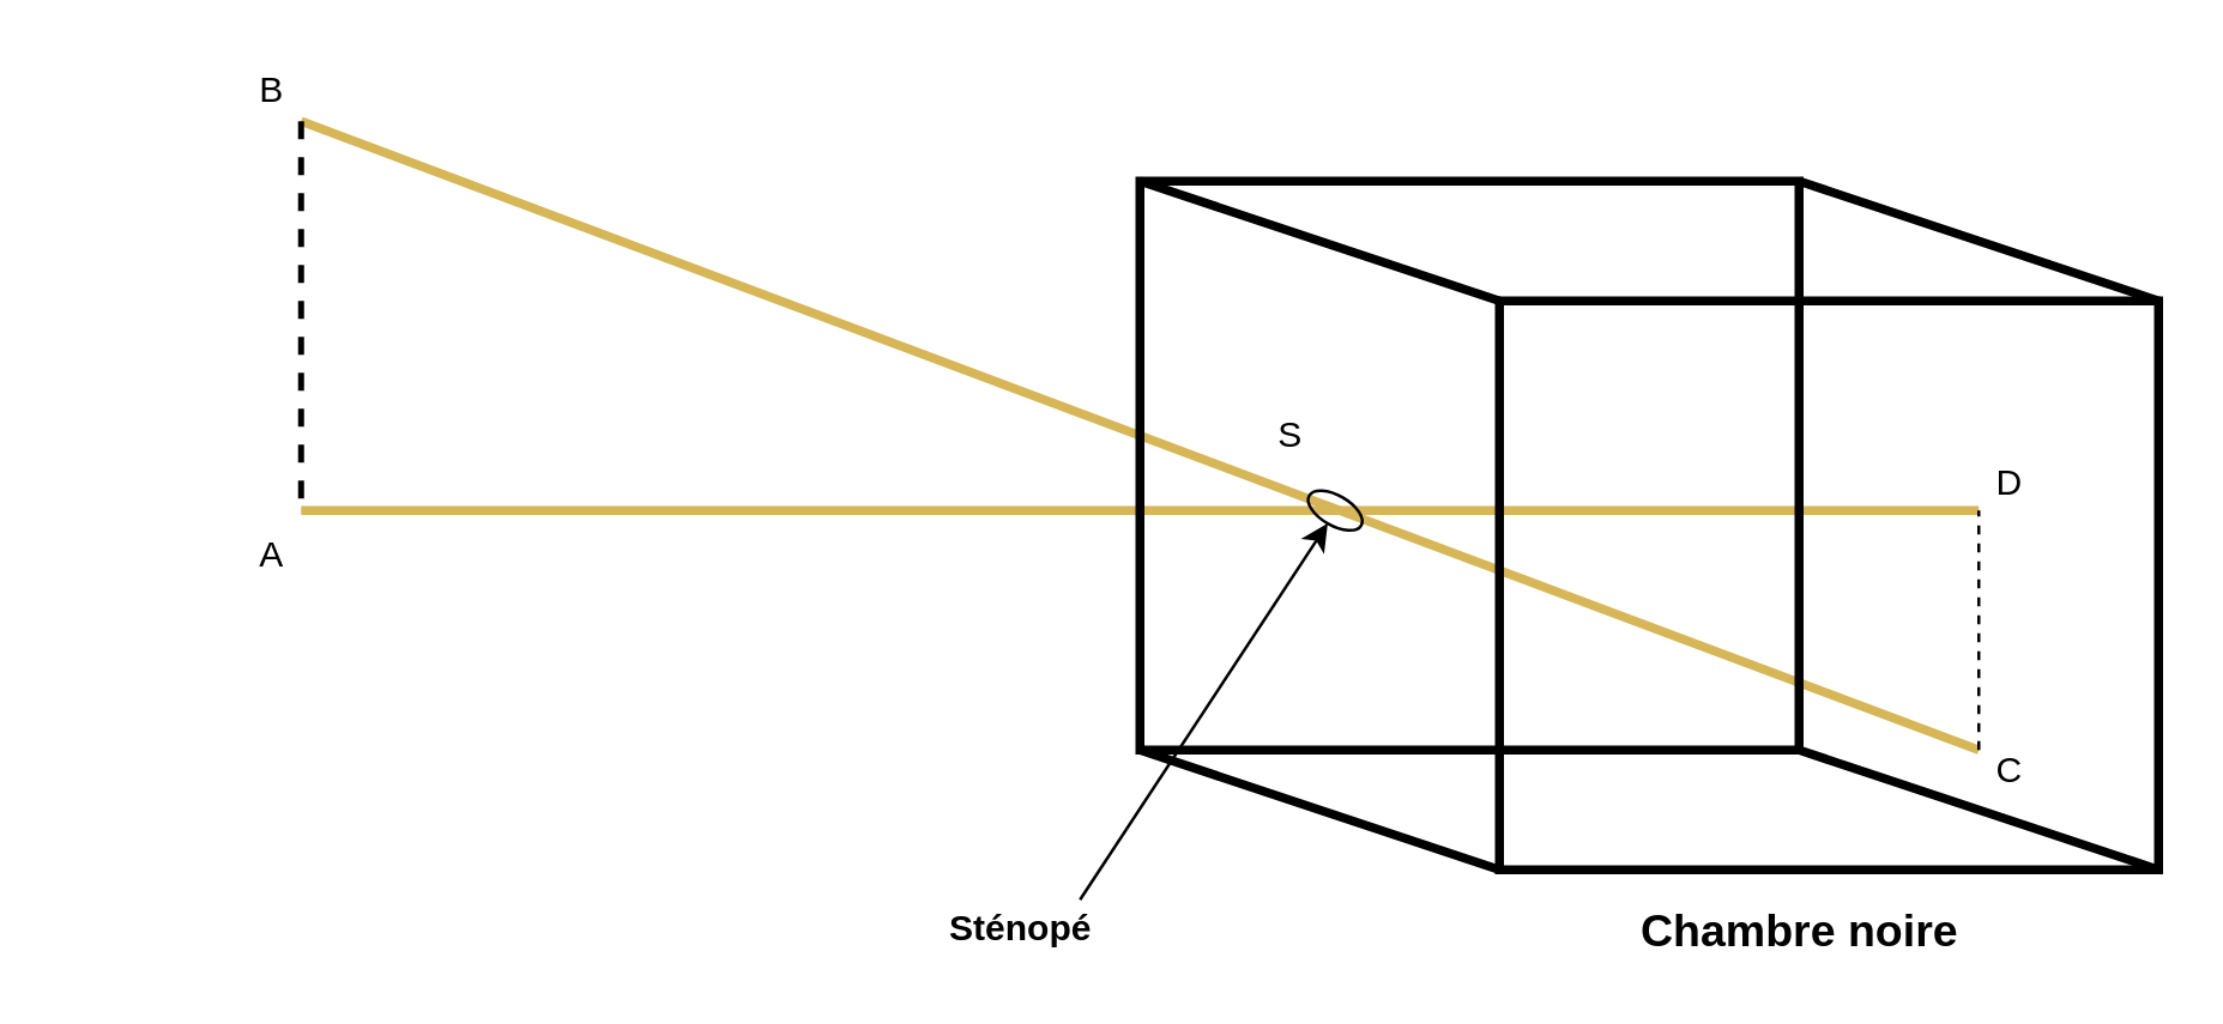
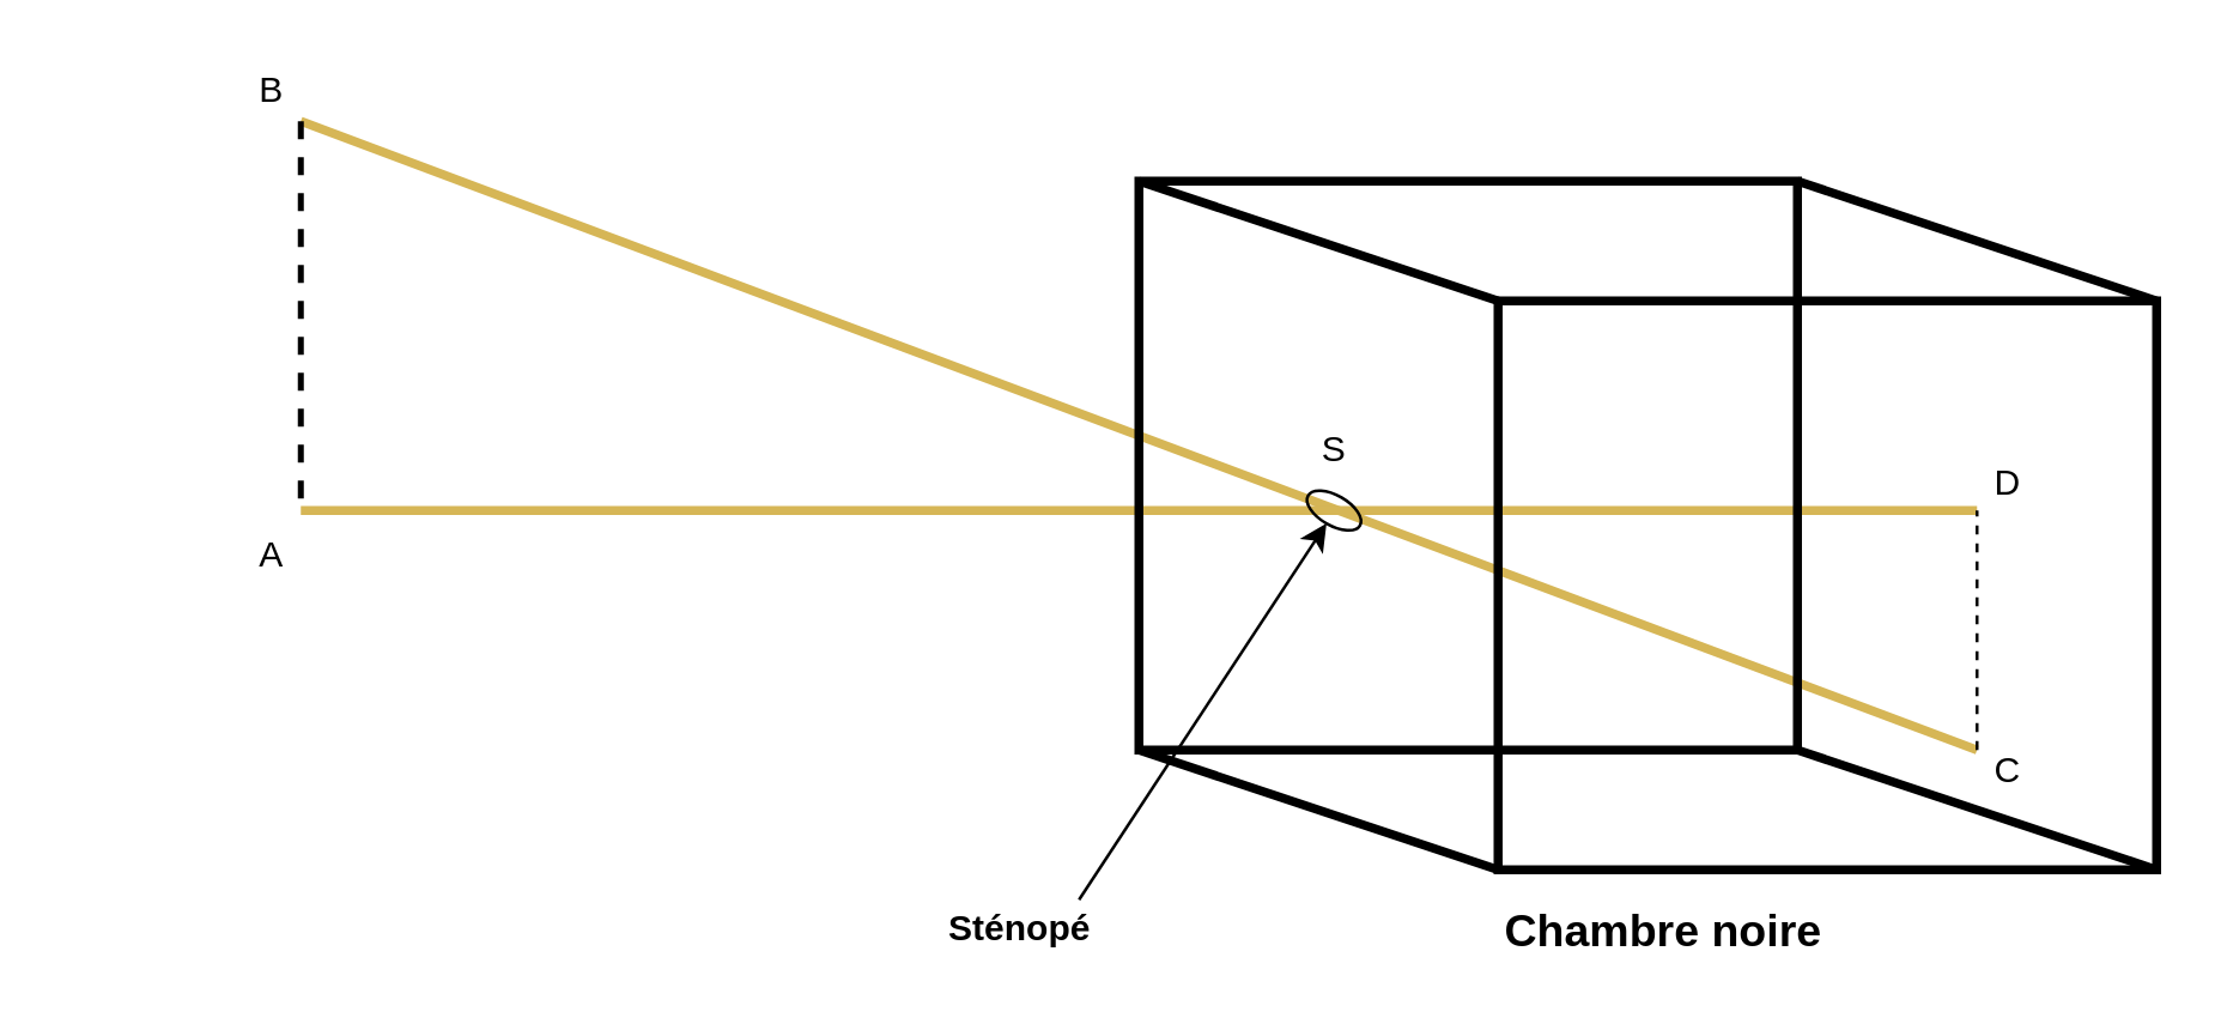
- <mxCell id="22" value="S" style="text;html=1;resizable=0;autosize=1;align=center;verticalAlign=middle;points=[];fillColor=none;strokeColor=none;rounded=0;fontSize=12;" vertex="1" parent="1"><mxGeometry x="420.17" y="135" width="20" height="20" as="geometry" /></mxCell>
+ <mxCell id="22" value="S" style="text;html=1;resizable=0;autosize=1;align=center;verticalAlign=middle;points=[];fillColor=none;strokeColor=none;rounded=0;fontSize=12;" vertex="1" parent="1"><mxGeometry x="435.17" y="140" width="20" height="20" as="geometry" /></mxCell>
- <mxCell id="17" value="Chambre noire" style="text;html=1;resizable=0;autosize=1;align=center;verticalAlign=middle;points=[];fillColor=none;strokeColor=none;rounded=0;fontSize=15;fontStyle=1" vertex="1" parent="1"><mxGeometry x="540" y="300" width="120" height="20" as="geometry" /></mxCell>
+ <mxCell id="17" value="Chambre noire" style="text;html=1;resizable=0;autosize=1;align=center;verticalAlign=middle;points=[];fillColor=none;strokeColor=none;rounded=0;fontSize=15;fontStyle=1" vertex="1" parent="1"><mxGeometry x="495" y="300" width="120" height="20" as="geometry" /></mxCell>
